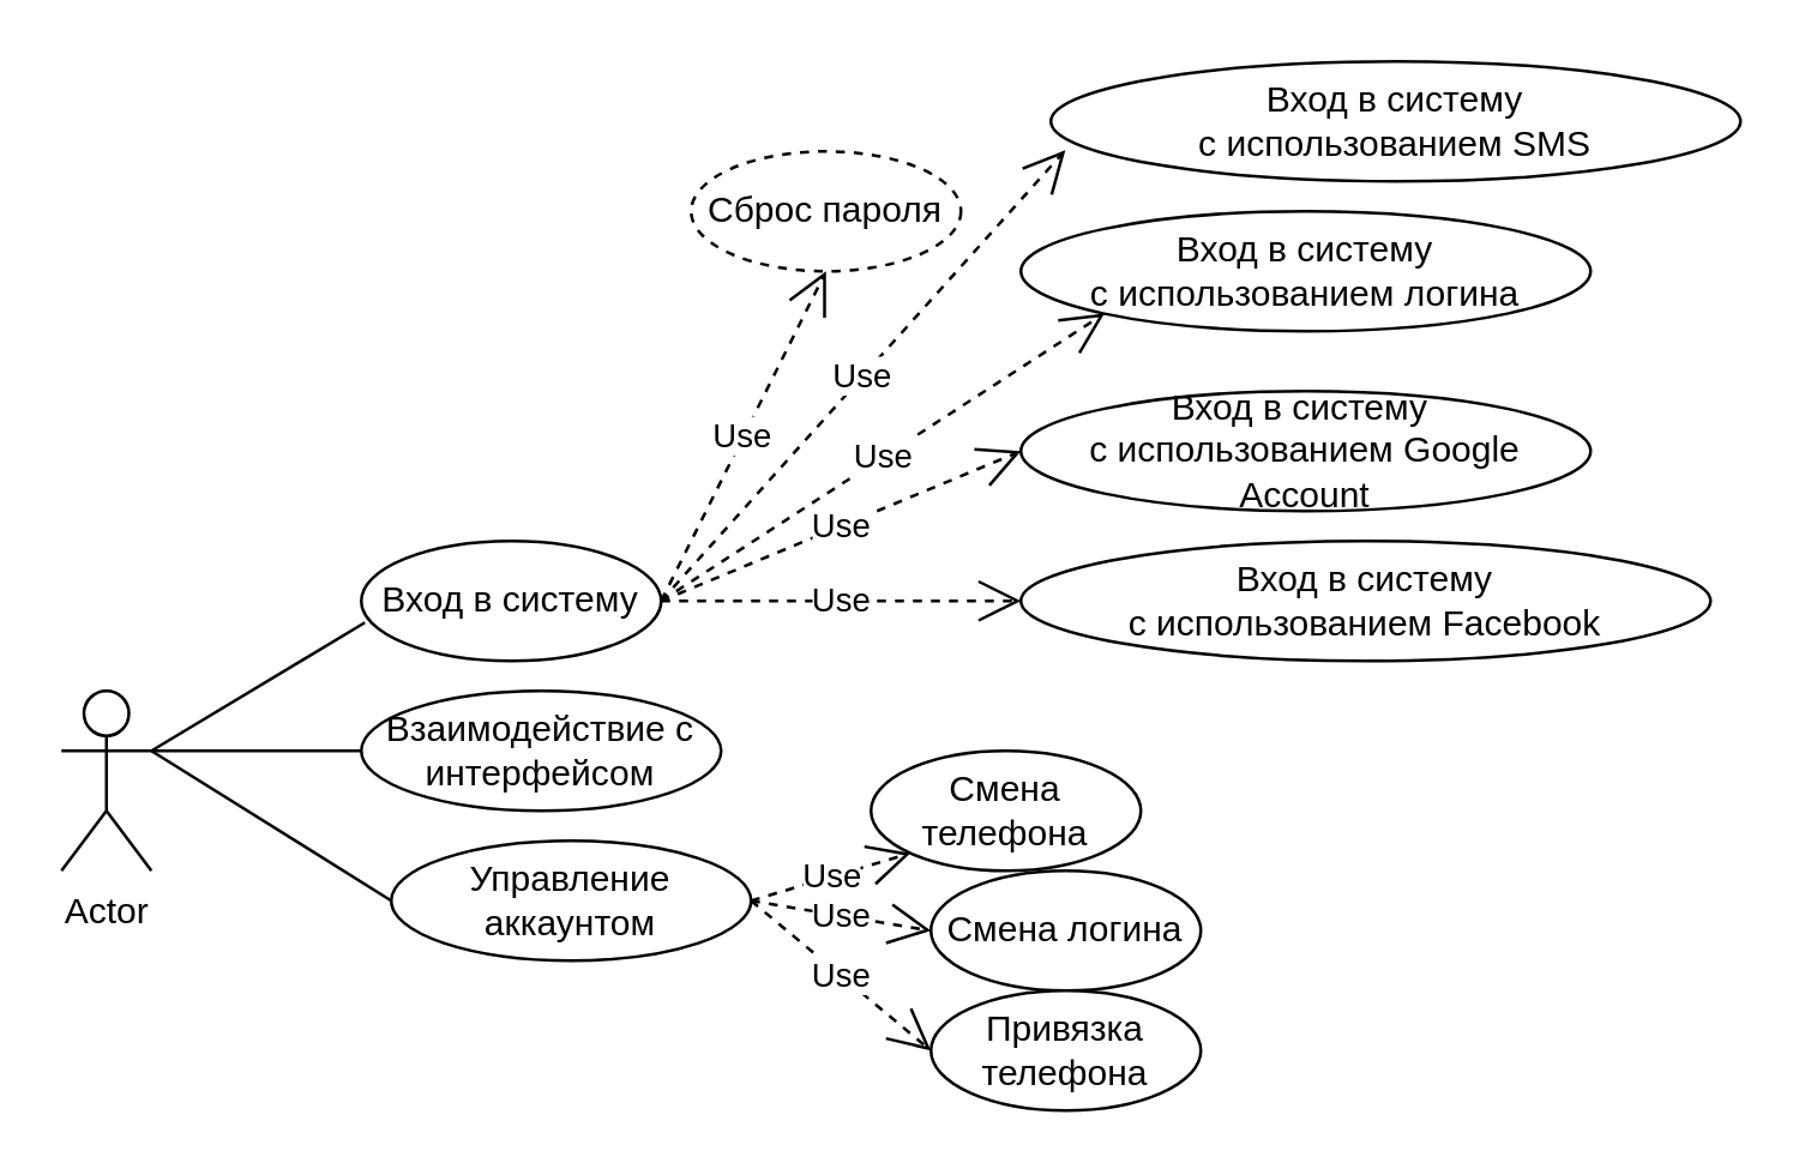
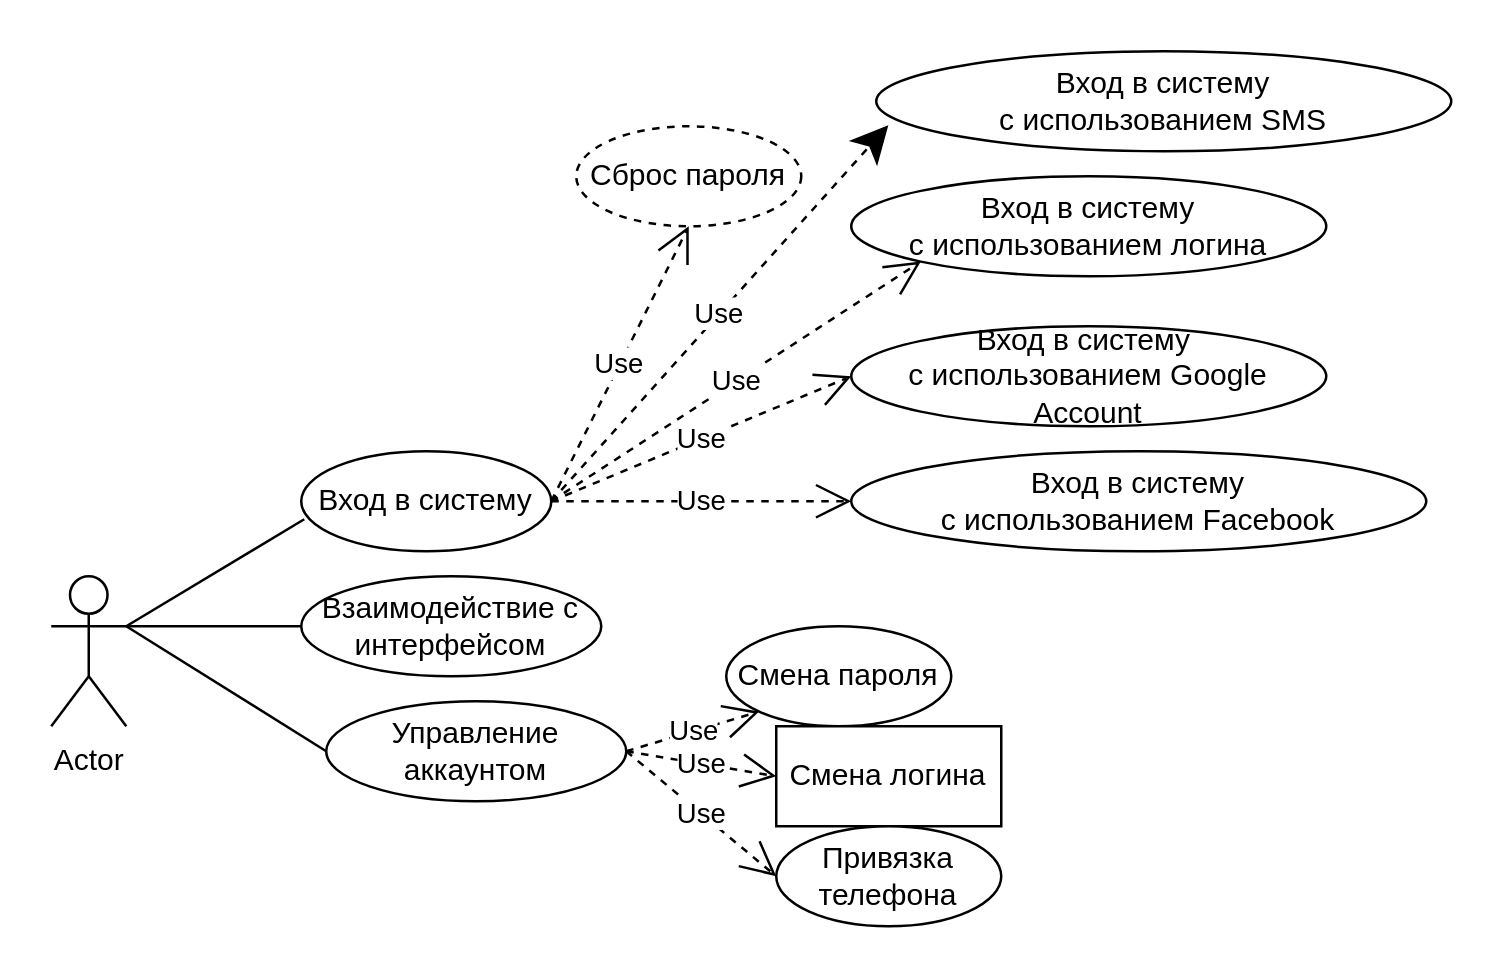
- <mxCell id="19" value="Use" style="endArrow=open;endSize=12;dashed=1;html=1;exitX=1;exitY=0.5;exitDx=0;exitDy=0;entryX=0.021;entryY=0.74;entryDx=0;entryDy=0;entryPerimeter=0;" edge="1" parent="1" source="3" target="8"><mxGeometry width="160" relative="1" as="geometry"><mxPoint x="230" y="185.86" as="sourcePoint" /><mxPoint x="377.825" y="90.002" as="targetPoint" /></mxGeometry></mxCell>
+ <mxCell id="19" value="Use" style="endArrow=classic;endSize=12;dashed=1;html=1;exitX=1;exitY=0.5;exitDx=0;exitDy=0;entryX=0.021;entryY=0.74;entryDx=0;entryDy=0;entryPerimeter=0;" edge="1" parent="1" source="3" target="8"><mxGeometry width="160" relative="1" as="geometry"><mxPoint x="230" y="185.86" as="sourcePoint" /><mxPoint x="377.825" y="90.002" as="targetPoint" /></mxGeometry></mxCell>
- <mxCell id="13" value="Смена телефона" style="ellipse;whiteSpace=wrap;html=1;align=center;" vertex="1" parent="1"><mxGeometry x="290" y="250" width="90" height="40" as="geometry" /></mxCell>
+ <mxCell id="13" value="Смена пароля" style="ellipse;whiteSpace=wrap;html=1;align=center;" vertex="1" parent="1"><mxGeometry x="290" y="250" width="90" height="40" as="geometry" /></mxCell>
- <mxCell id="22" value="Смена логина" style="ellipse;whiteSpace=wrap;html=1;align=center;" vertex="1" parent="1"><mxGeometry x="310" y="290" width="90" height="40" as="geometry" /></mxCell>
+ <mxCell id="22" value="Смена логина" style="whiteSpace=wrap;html=1;align=center;rounded=0;" vertex="1" parent="1"><mxGeometry x="310" y="290" width="90" height="40" as="geometry" /></mxCell>
